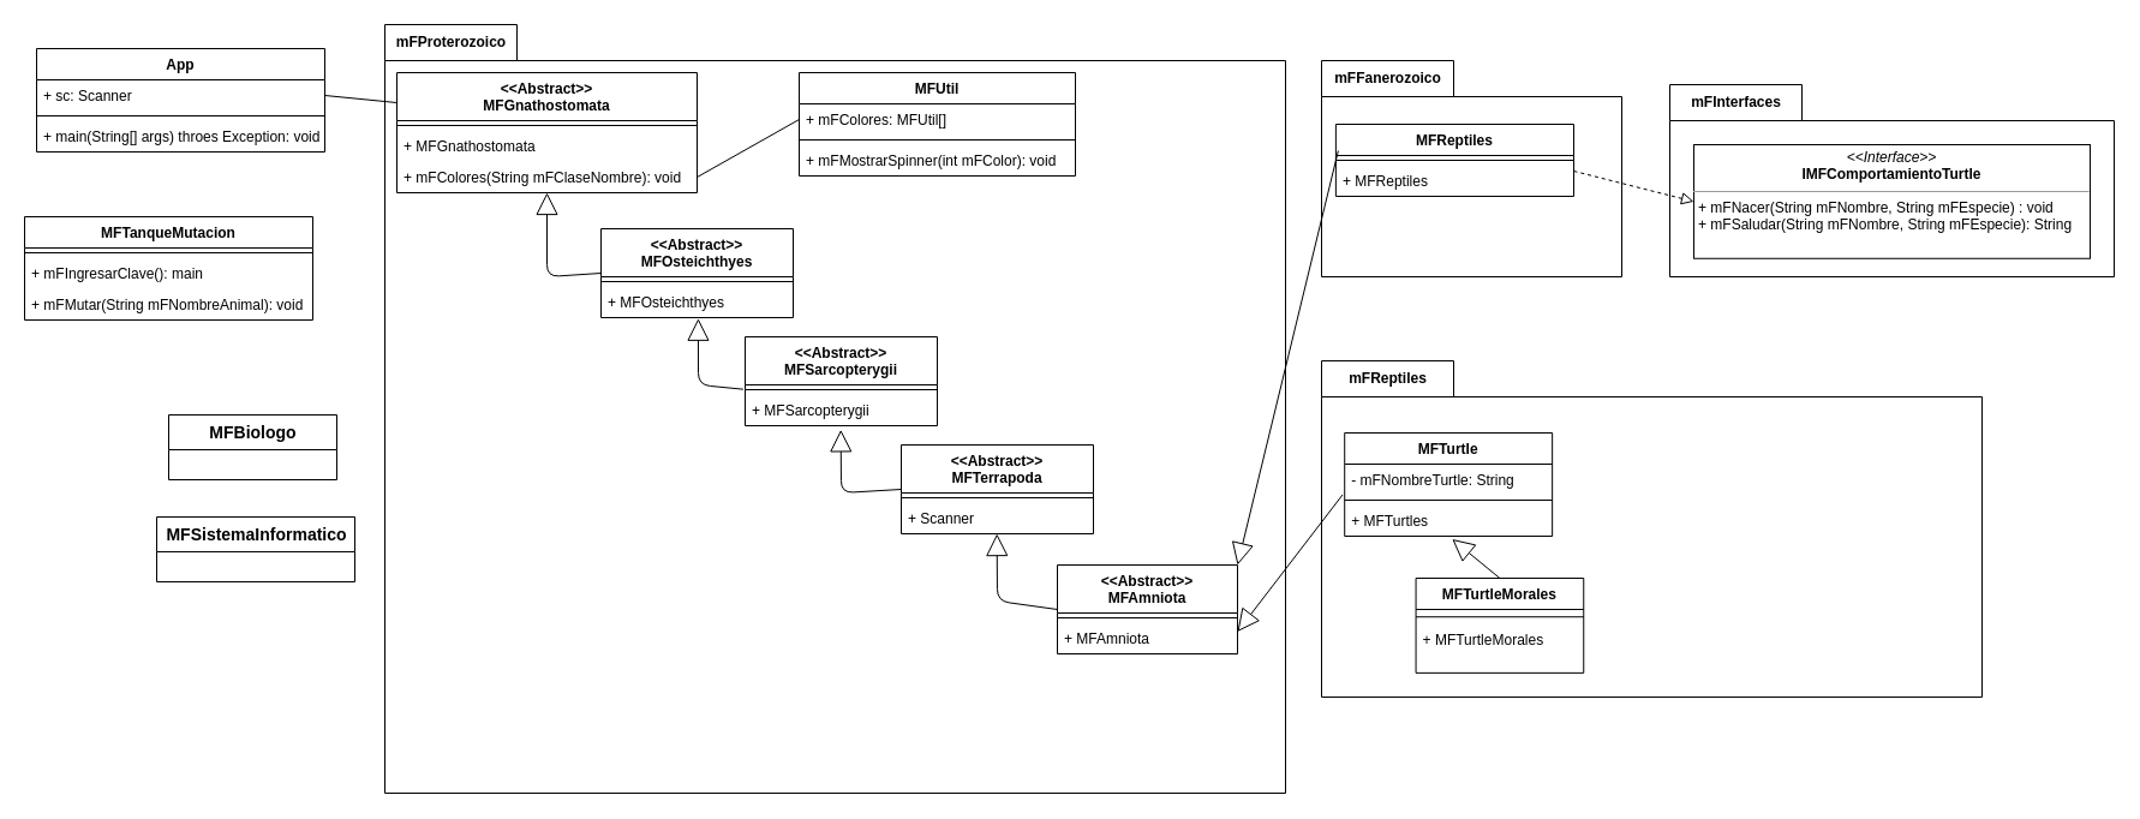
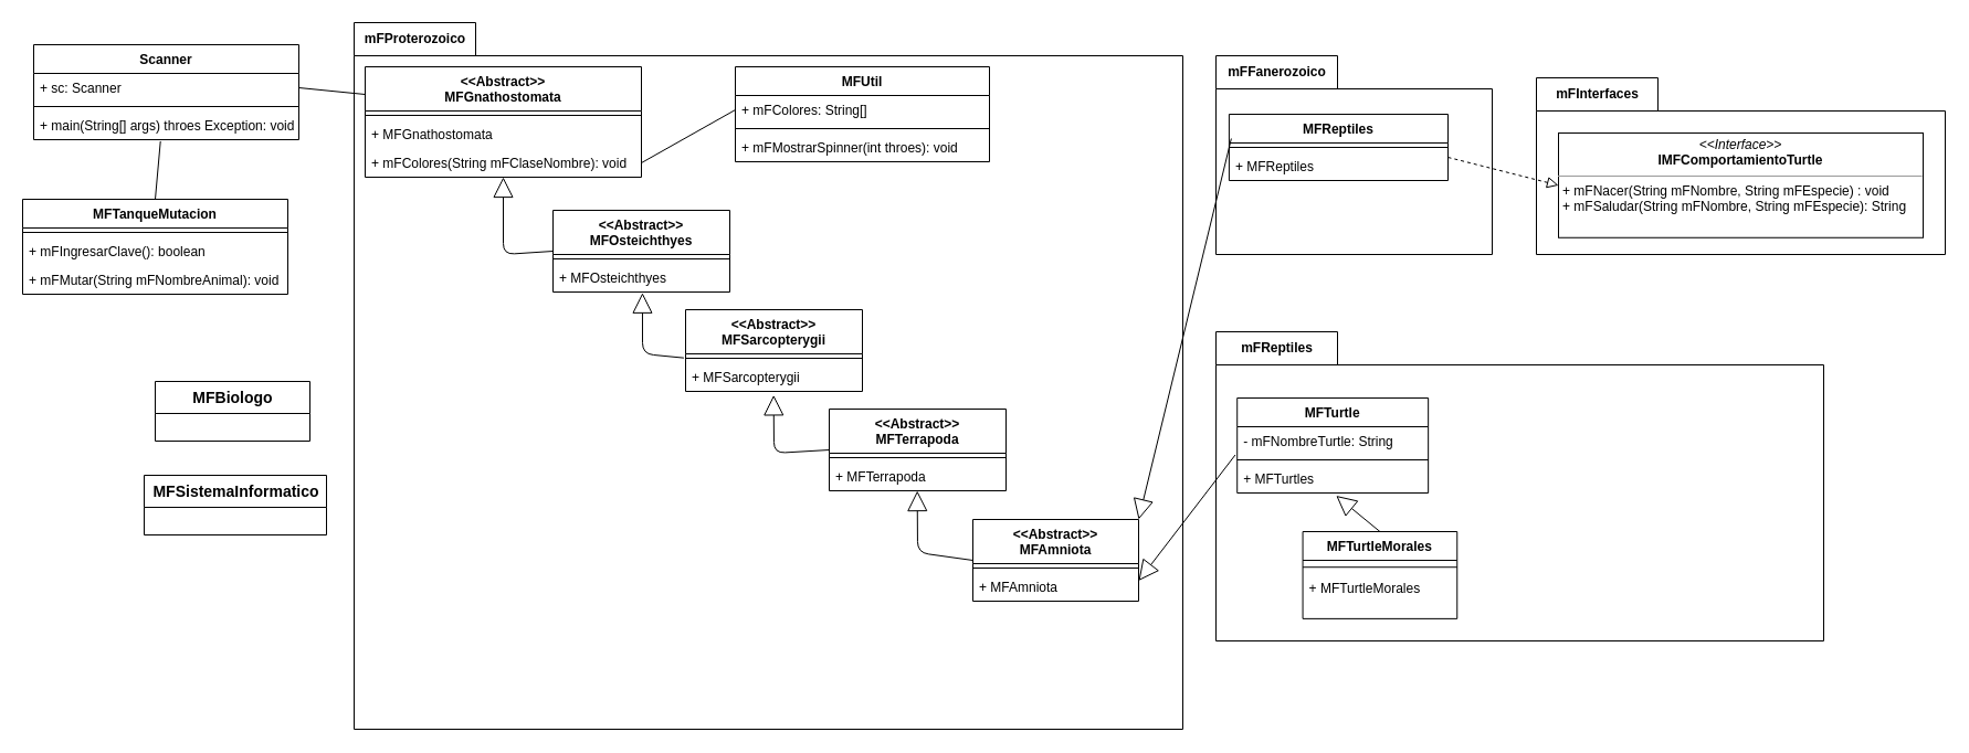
- <mxCell id="52" value="App" style="swimlane;fontStyle=1;align=center;verticalAlign=top;childLayout=stackLayout;horizontal=1;startSize=26;horizontalStack=0;resizeParent=1;resizeParentMax=0;resizeLast=0;collapsible=1;marginBottom=0;" parent="1" vertex="1"><mxGeometry x="30" y="40" width="240" height="86" as="geometry" /></mxCell>
+ <mxCell id="52" value="Scanner" style="swimlane;fontStyle=1;align=center;verticalAlign=top;childLayout=stackLayout;horizontal=1;startSize=26;horizontalStack=0;resizeParent=1;resizeParentMax=0;resizeLast=0;collapsible=1;marginBottom=0;" parent="1" vertex="1"><mxGeometry x="30" y="40" width="240" height="86" as="geometry" /></mxCell>
- <mxCell id="25" value="+ mFColores: MFUtil[]" style="text;strokeColor=none;fillColor=none;align=left;verticalAlign=top;spacingLeft=4;spacingRight=4;overflow=hidden;rotatable=0;points=[[0,0.5],[1,0.5]];portConstraint=eastwest;" parent="24" vertex="1"><mxGeometry y="26" width="230" height="26" as="geometry" /></mxCell>
+ <mxCell id="25" value="+ mFColores: String[]" style="text;strokeColor=none;fillColor=none;align=left;verticalAlign=top;spacingLeft=4;spacingRight=4;overflow=hidden;rotatable=0;points=[[0,0.5],[1,0.5]];portConstraint=eastwest;" parent="24" vertex="1"><mxGeometry y="26" width="230" height="26" as="geometry" /></mxCell>
- <mxCell id="27" value="+ mFMostrarSpinner(int mFColor): void" style="text;strokeColor=none;fillColor=none;align=left;verticalAlign=top;spacingLeft=4;spacingRight=4;overflow=hidden;rotatable=0;points=[[0,0.5],[1,0.5]];portConstraint=eastwest;" parent="24" vertex="1"><mxGeometry y="60" width="230" height="26" as="geometry" /></mxCell>
+ <mxCell id="27" value="+ mFMostrarSpinner(int throes): void" style="text;strokeColor=none;fillColor=none;align=left;verticalAlign=top;spacingLeft=4;spacingRight=4;overflow=hidden;rotatable=0;points=[[0,0.5],[1,0.5]];portConstraint=eastwest;" parent="24" vertex="1"><mxGeometry y="60" width="230" height="26" as="geometry" /></mxCell>
+ <mxCell id="61" value="" style="endArrow=none;startArrow=none;endFill=0;startFill=0;endSize=8;html=1;verticalAlign=bottom;labelBackgroundColor=none;strokeWidth=1;exitX=0.478;exitY=1.055;exitDx=0;exitDy=0;entryX=0.5;entryY=0;entryDx=0;entryDy=0;exitPerimeter=0;" parent="1" source="55" target="57" edge="1"><mxGeometry width="160" relative="1" as="geometry"><mxPoint x="280" y="69" as="sourcePoint" /><mxPoint x="340" y="95" as="targetPoint" /></mxGeometry></mxCell>
- <mxCell id="59" value="+ mFIngresarClave(): main" style="text;strokeColor=none;fillColor=none;align=left;verticalAlign=top;spacingLeft=4;spacingRight=4;overflow=hidden;rotatable=0;points=[[0,0.5],[1,0.5]];portConstraint=eastwest;" parent="57" vertex="1"><mxGeometry y="34" width="240" height="26" as="geometry" /></mxCell>
+ <mxCell id="59" value="+ mFIngresarClave(): boolean" style="text;strokeColor=none;fillColor=none;align=left;verticalAlign=top;spacingLeft=4;spacingRight=4;overflow=hidden;rotatable=0;points=[[0,0.5],[1,0.5]];portConstraint=eastwest;" parent="57" vertex="1"><mxGeometry y="34" width="240" height="26" as="geometry" /></mxCell>
- <mxCell id="18" value="+ Scanner" style="text;strokeColor=none;fillColor=none;align=left;verticalAlign=top;spacingLeft=4;spacingRight=4;overflow=hidden;rotatable=0;points=[[0,0.5],[1,0.5]];portConstraint=eastwest;" parent="16" vertex="1"><mxGeometry y="48" width="160" height="26" as="geometry" /></mxCell>
+ <mxCell id="18" value="+ MFTerrapoda" style="text;strokeColor=none;fillColor=none;align=left;verticalAlign=top;spacingLeft=4;spacingRight=4;overflow=hidden;rotatable=0;points=[[0,0.5],[1,0.5]];portConstraint=eastwest;" parent="16" vertex="1"><mxGeometry y="48" width="160" height="26" as="geometry" /></mxCell>
